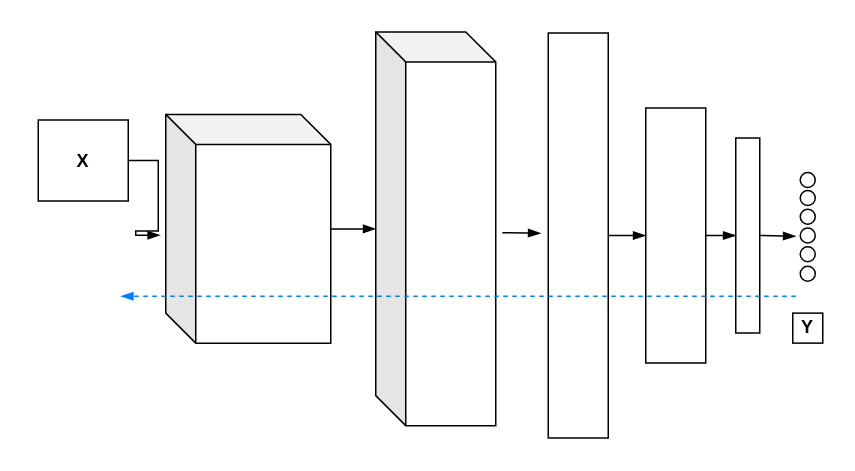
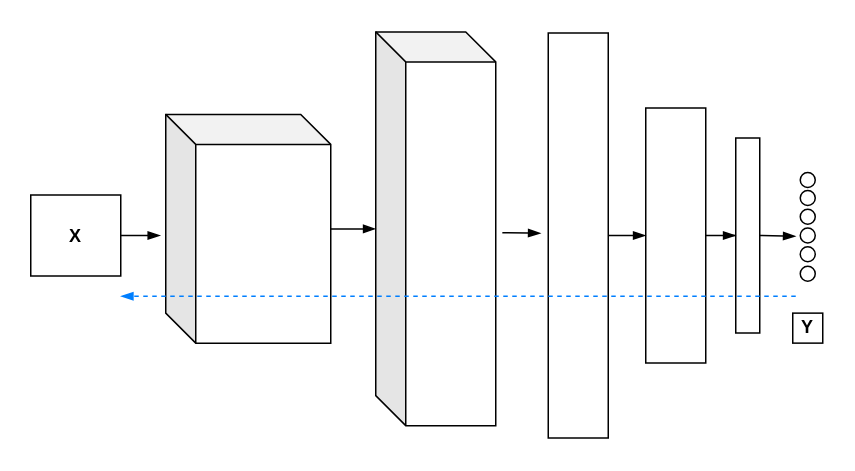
- <mxCell id="4" value="&lt;b&gt;X&lt;/b&gt;" style="rounded=0;whiteSpace=wrap;html=1;fillColor=none;" parent="1" vertex="1"><mxGeometry x="25" y="79.5" width="60" height="54" as="geometry" /></mxCell>
+ <mxCell id="4" value="&lt;b&gt;X&lt;/b&gt;" style="rounded=0;whiteSpace=wrap;html=1;fillColor=none;" parent="1" vertex="1"><mxGeometry x="20" y="129.5" width="60" height="54" as="geometry" /></mxCell>
